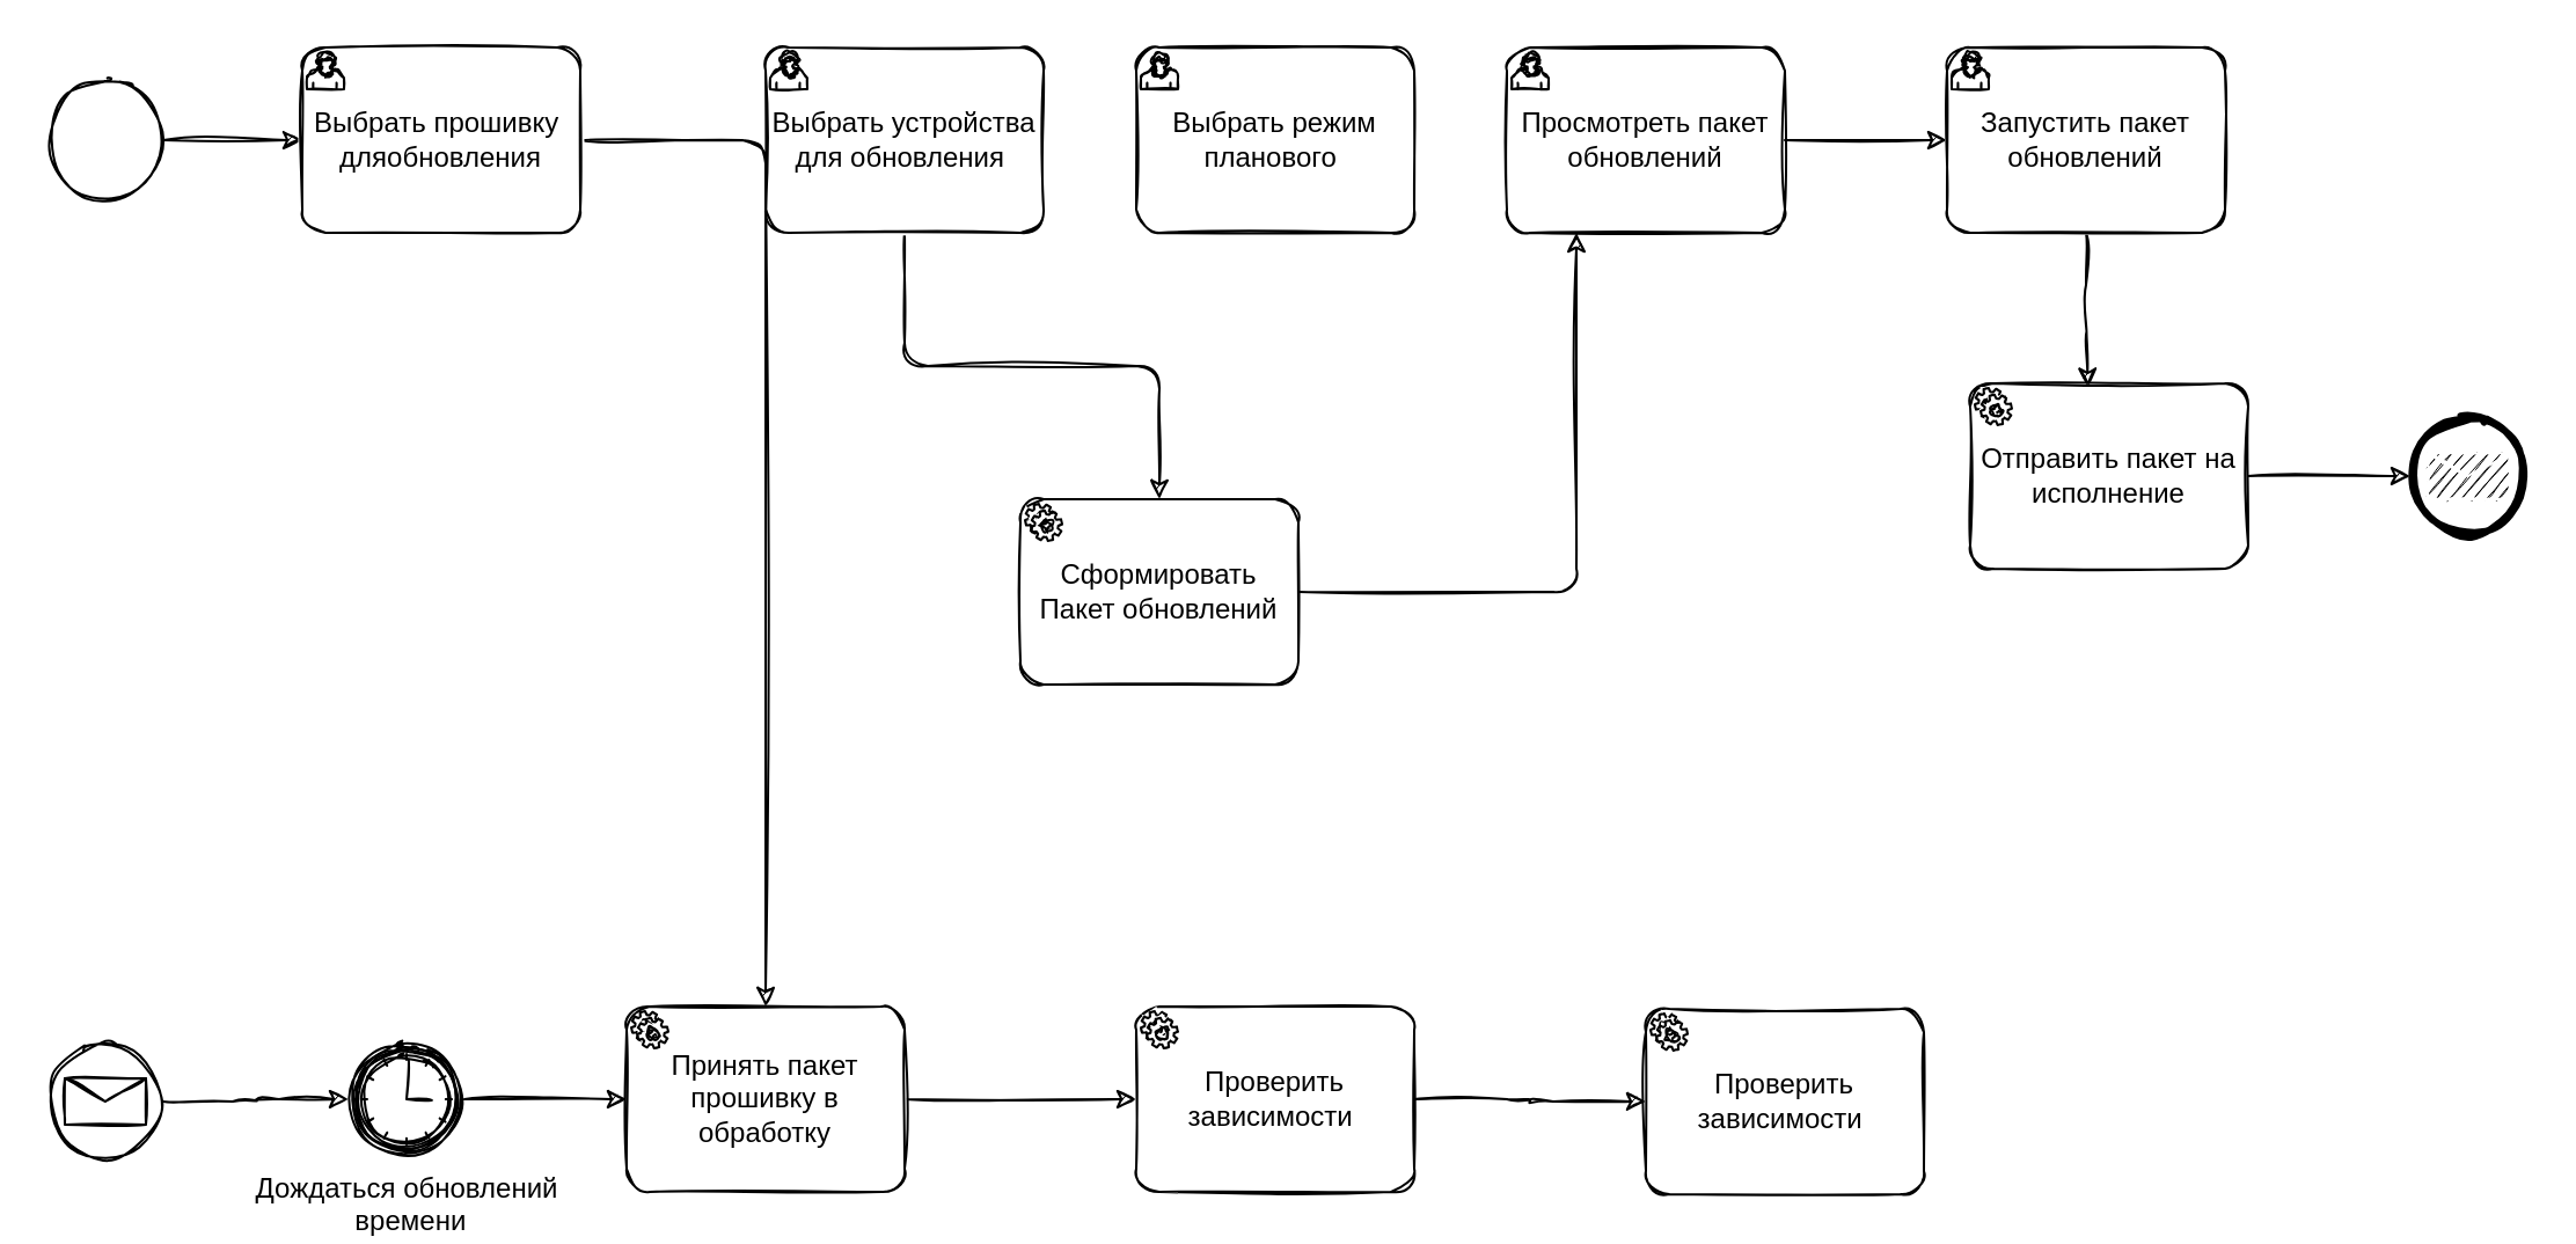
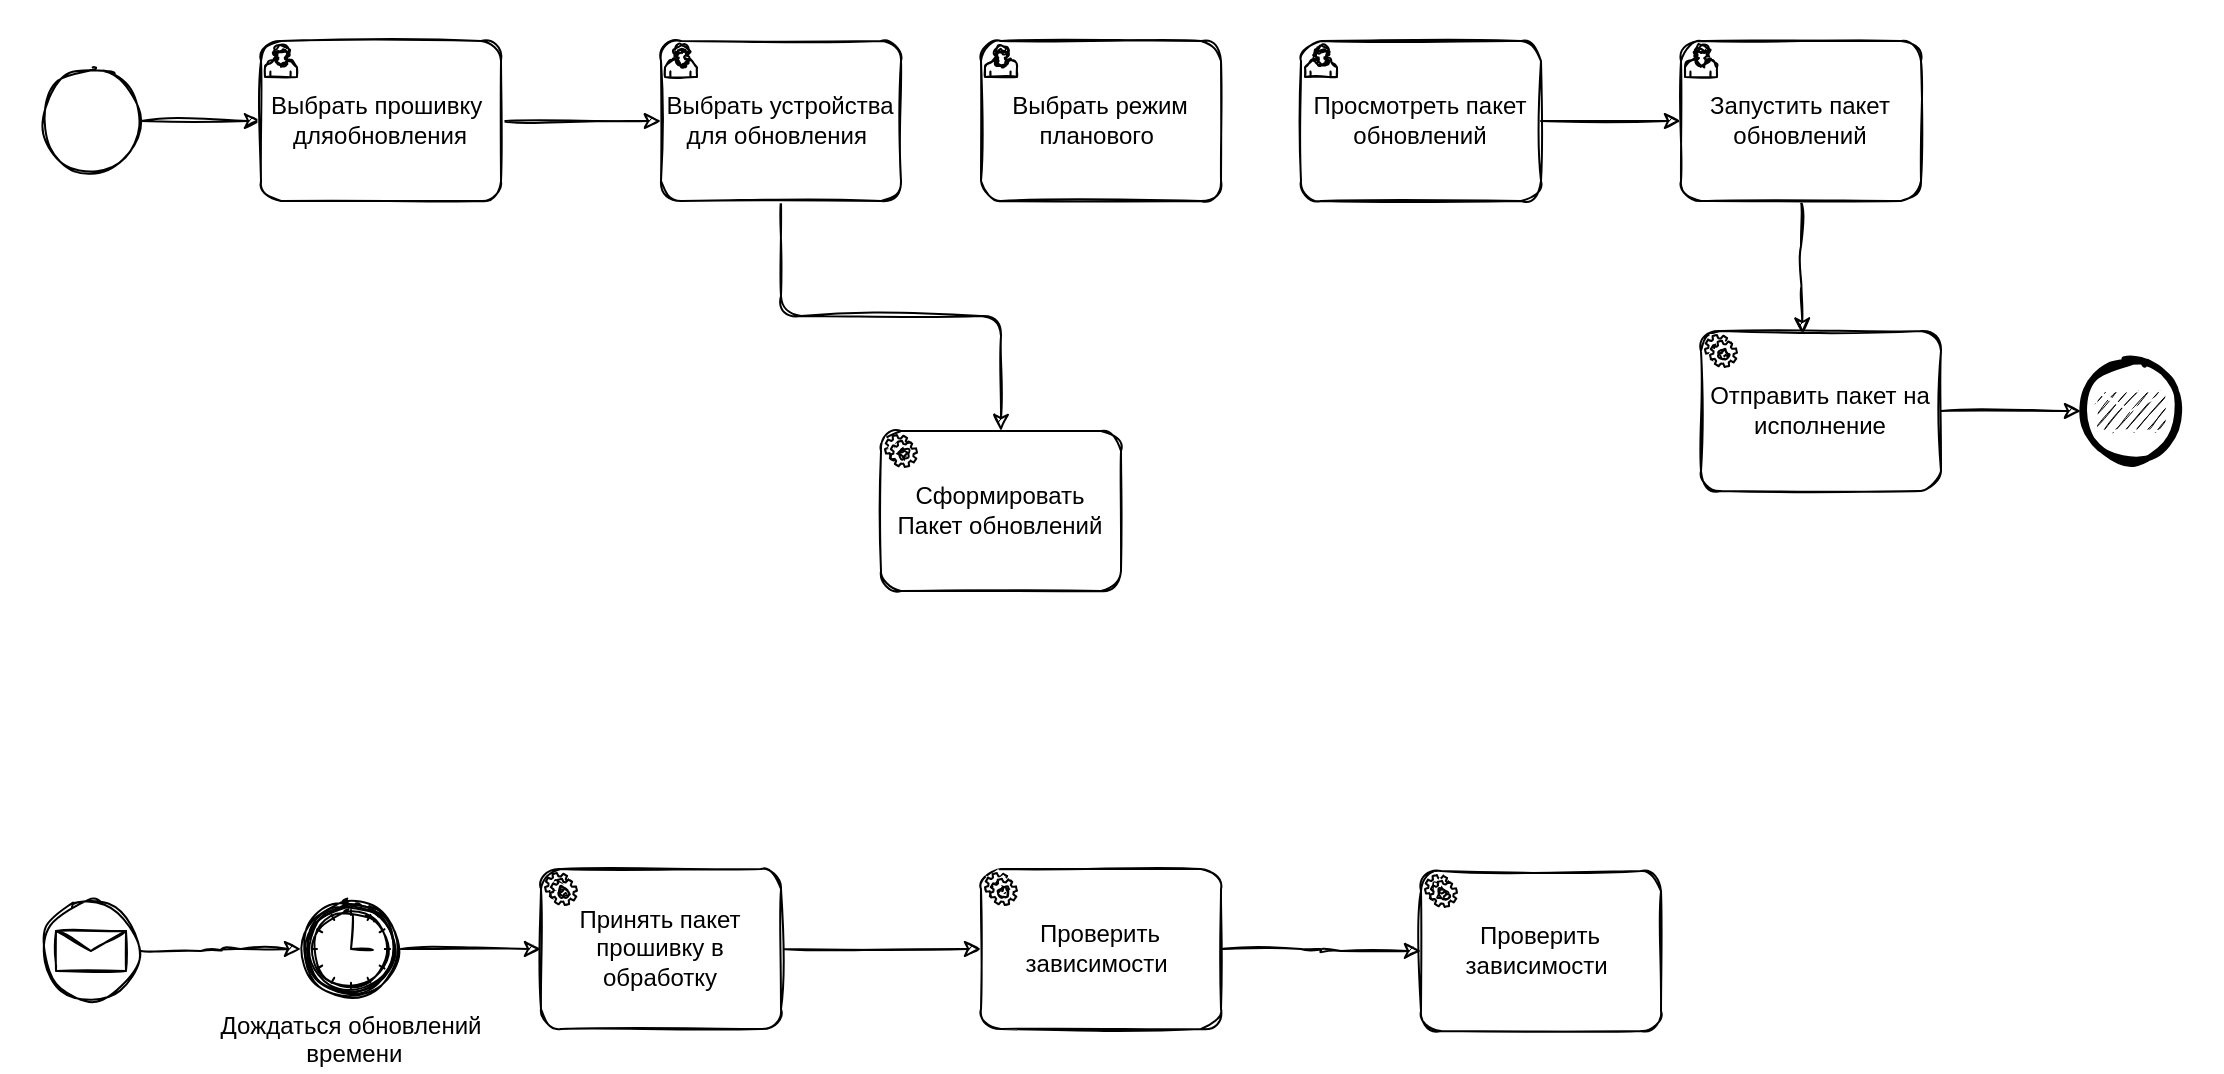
- <mxCell id="12" style="edgeStyle=orthogonalEdgeStyle;rounded=1;sketch=1;orthogonalLoop=1;jettySize=auto;html=1;entryX=0.25;entryY=1;entryDx=0;entryDy=0;entryPerimeter=0;" edge="1" parent="1" source="13" target="9"><mxGeometry relative="1" as="geometry" /></mxCell>
- <mxCell id="6" style="edgeStyle=orthogonalEdgeStyle;rounded=1;sketch=1;orthogonalLoop=1;jettySize=auto;html=1;" edge="1" parent="1" source="7" target="22"><mxGeometry relative="1" as="geometry" /></mxCell>
+ <mxCell id="6" style="edgeStyle=orthogonalEdgeStyle;rounded=1;sketch=1;orthogonalLoop=1;jettySize=auto;html=1;entryX=0;entryY=0.5;entryDx=0;entryDy=0;entryPerimeter=0;" edge="1" parent="1" source="7" target="5"><mxGeometry relative="1" as="geometry" /></mxCell>
